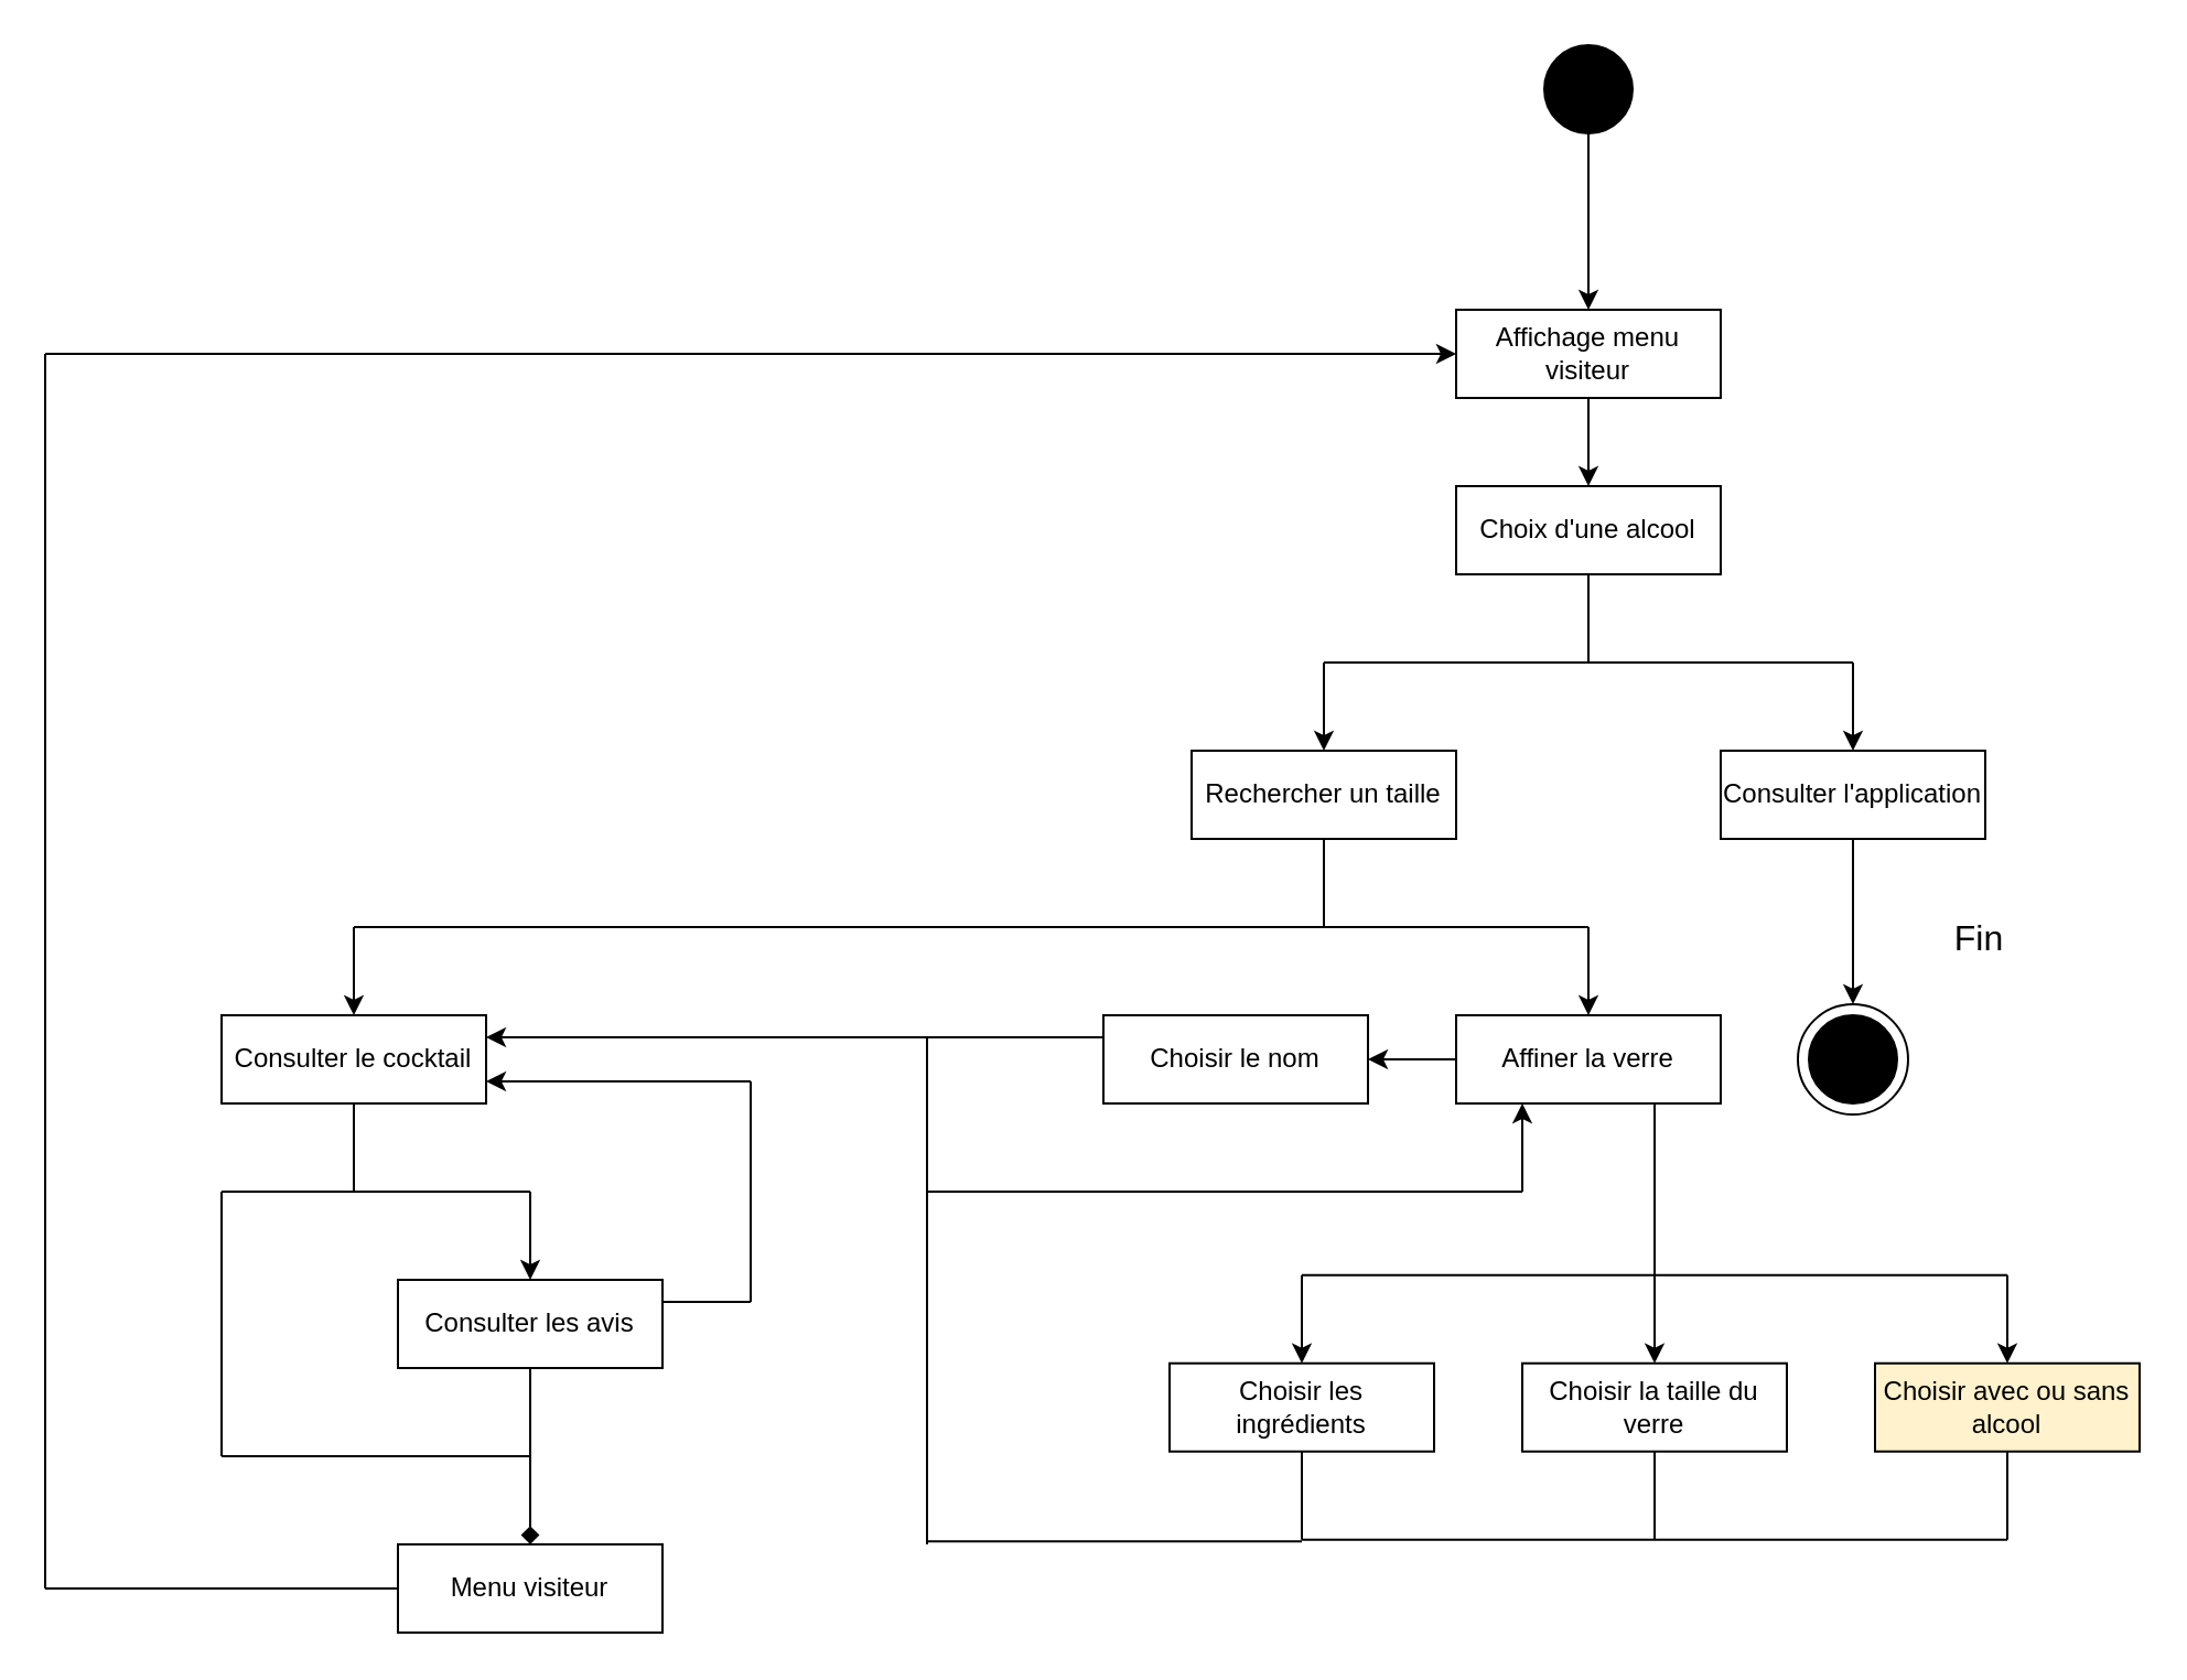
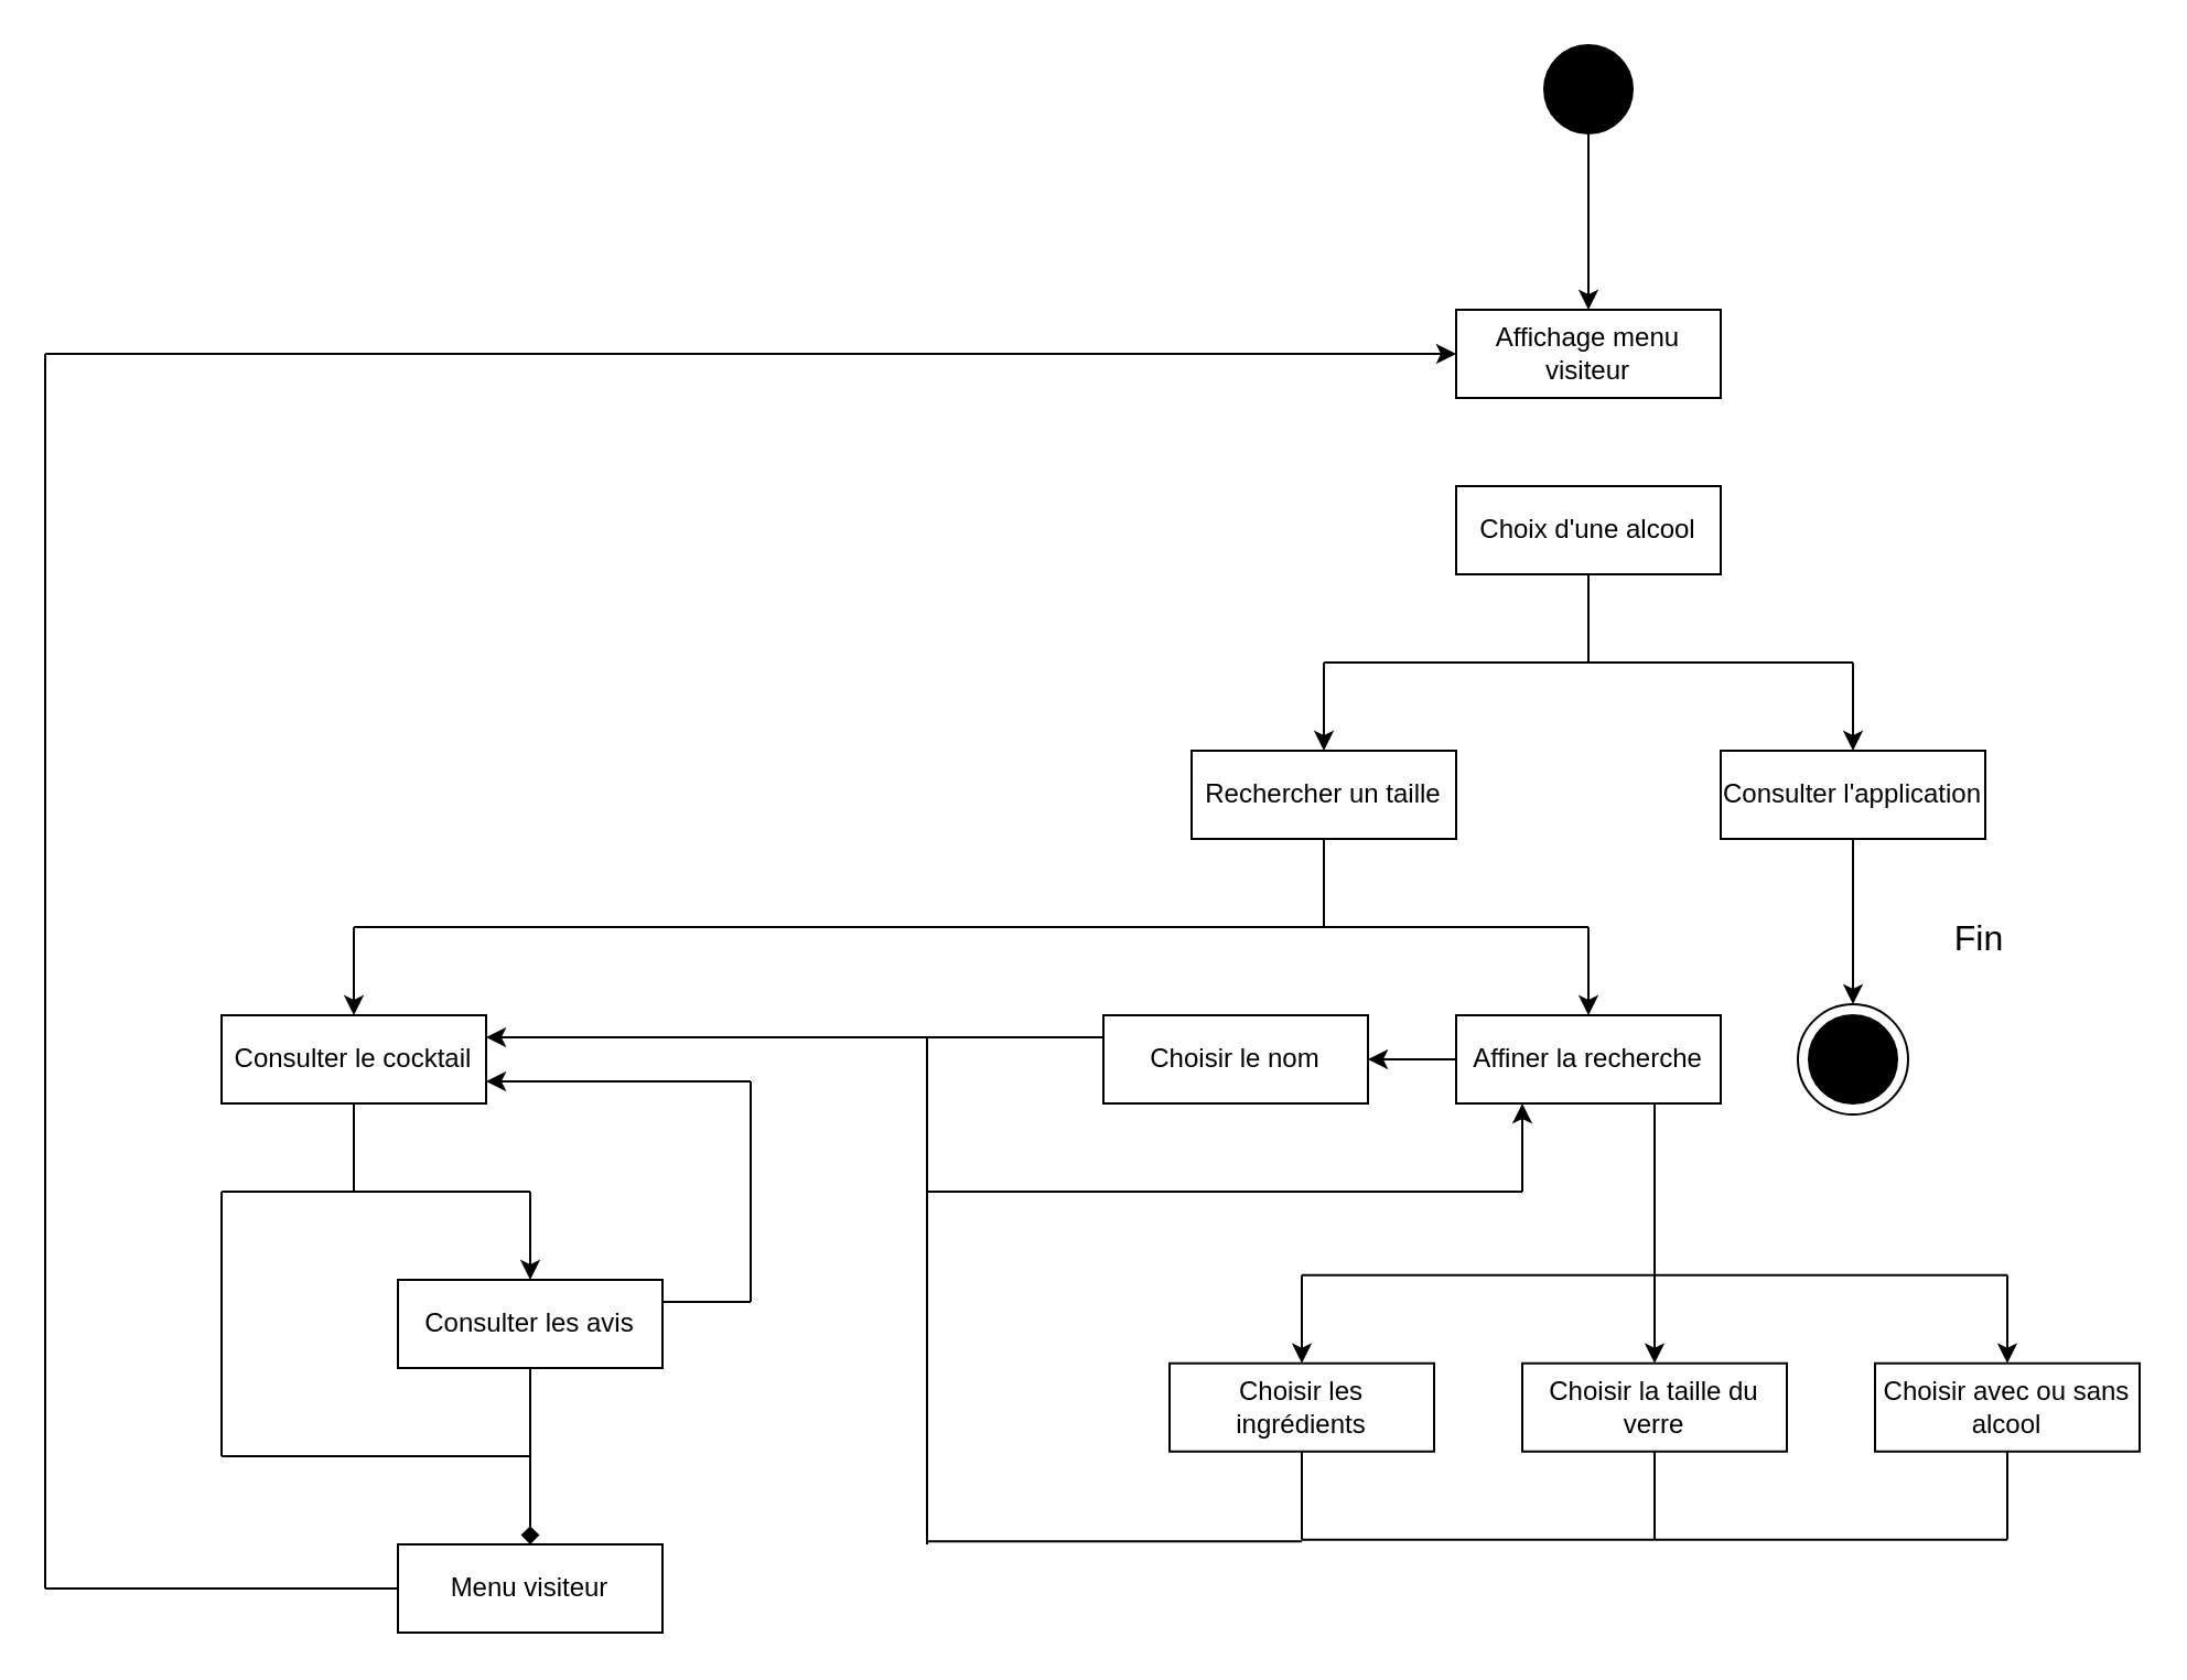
- <mxCell id="16" value="" style="endArrow=classic;html=1;entryX=0.5;entryY=0;entryDx=0;entryDy=0;exitX=0.5;exitY=1;exitDx=0;exitDy=0;" edge="1" parent="1" source="3" target="14"><mxGeometry width="50" height="50" relative="1" as="geometry"><mxPoint x="730" y="70" as="sourcePoint" /><mxPoint x="730" y="150" as="targetPoint" /></mxGeometry></mxCell>
- <mxCell id="29" value="Affiner la verre" style="rounded=0;whiteSpace=wrap;html=1;fillColor=#FFFFFF;" vertex="1" parent="1"><mxGeometry x="660" y="460" width="120" height="40" as="geometry" /></mxCell>
+ <mxCell id="29" value="Affiner la recherche" style="rounded=0;whiteSpace=wrap;html=1;fillColor=#FFFFFF;" vertex="1" parent="1"><mxGeometry x="660" y="460" width="120" height="40" as="geometry" /></mxCell>
- <mxCell id="24" value="Choisir avec ou sans alcool" style="rounded=0;whiteSpace=wrap;html=1;fillColor=#fff2cc;" vertex="1" parent="1"><mxGeometry x="850" y="617.86" width="120" height="40" as="geometry" /></mxCell>
+ <mxCell id="24" value="Choisir avec ou sans alcool" style="rounded=0;whiteSpace=wrap;html=1;fillColor=#FFFFFF;" vertex="1" parent="1"><mxGeometry x="850" y="617.86" width="120" height="40" as="geometry" /></mxCell>
